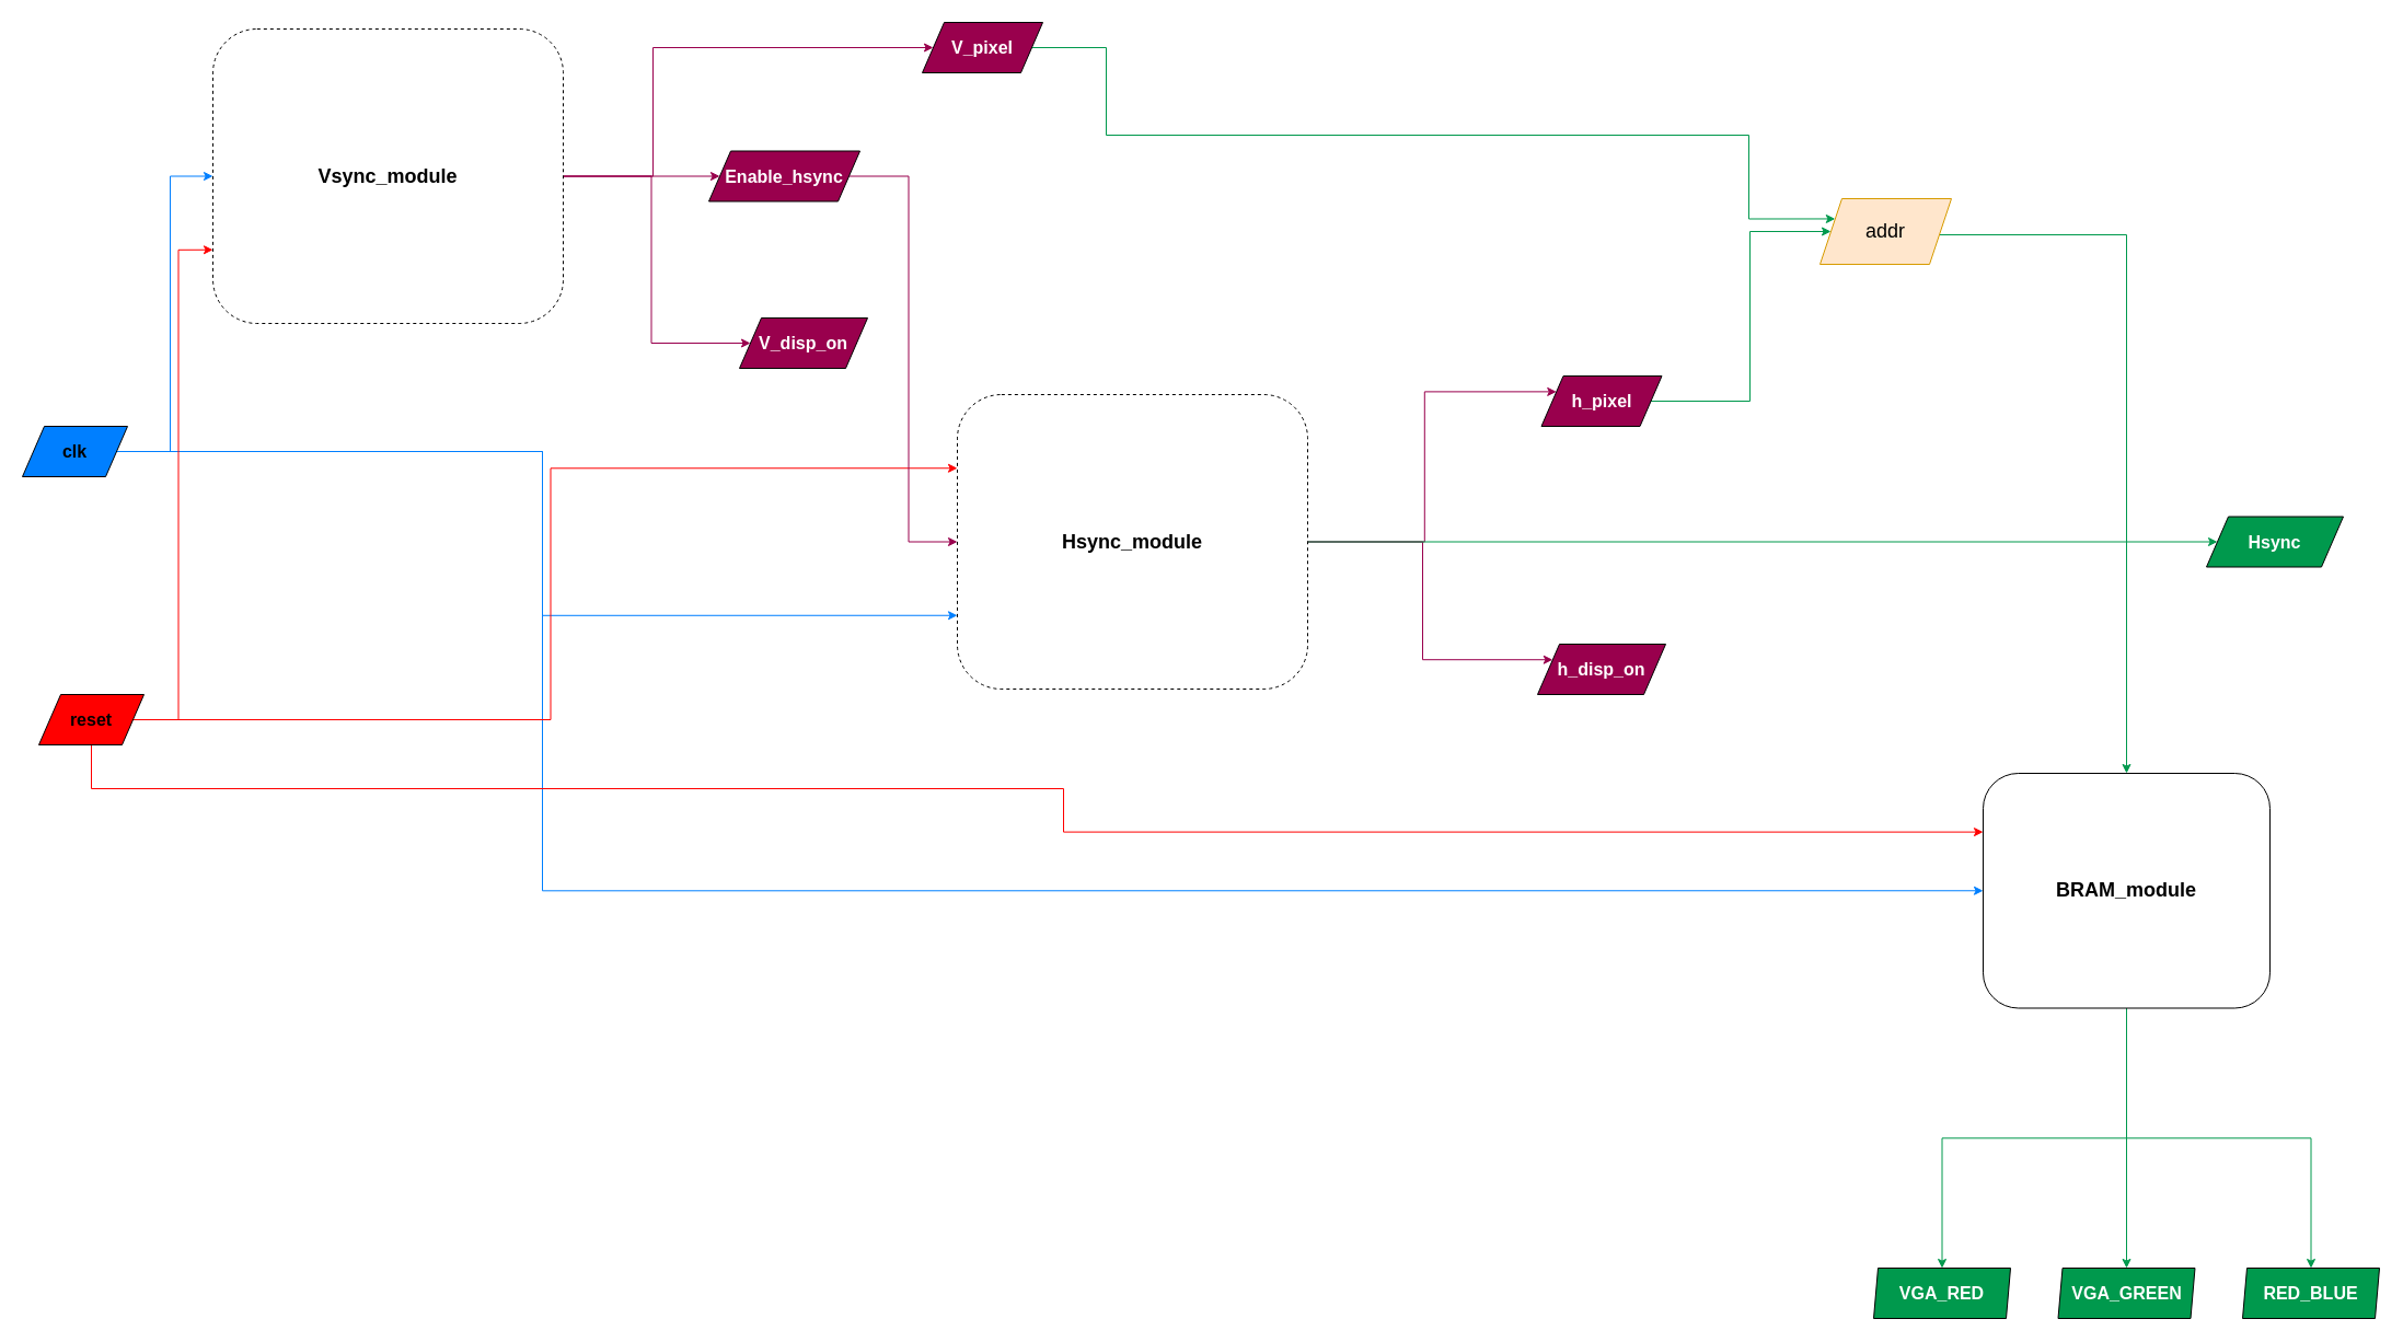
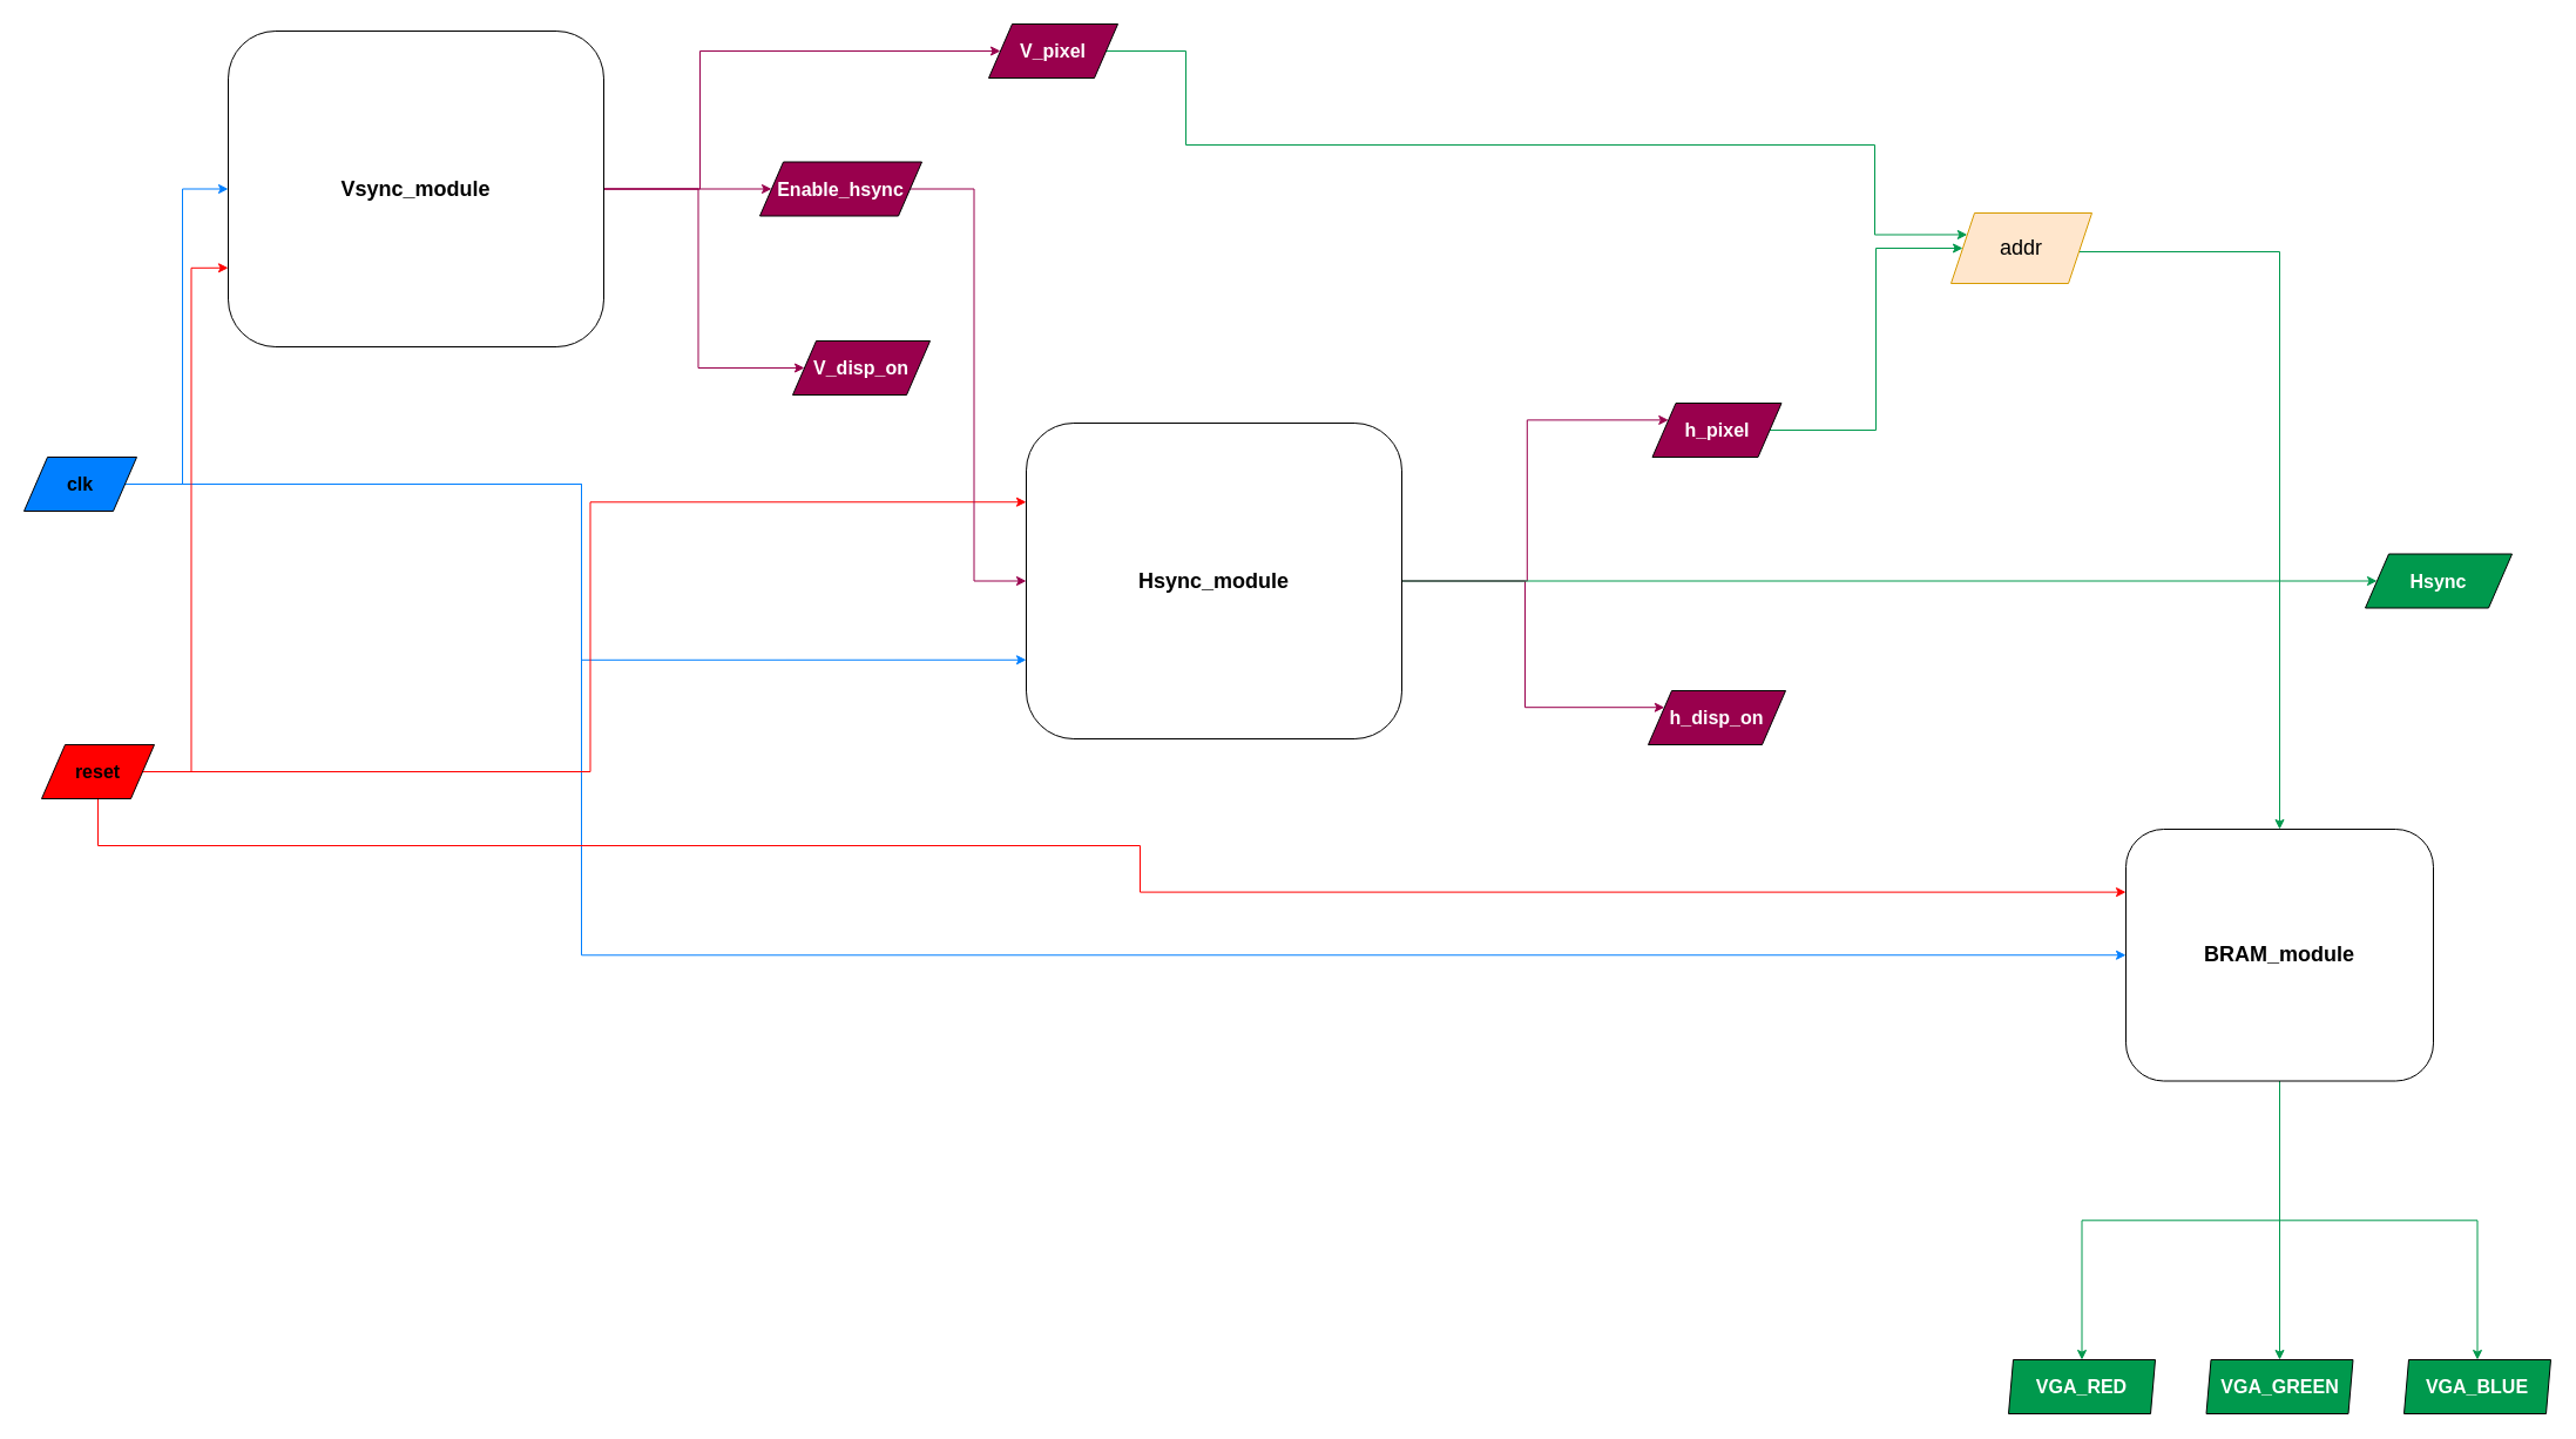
- <mxCell id="18" value="&lt;font style=&quot;font-size: 18px;&quot;&gt;&lt;b&gt;Vsync_module&lt;/b&gt;&lt;/font&gt;" style="rounded=1;whiteSpace=wrap;html=1;dashed=1;" vertex="1" parent="1"><mxGeometry x="194" y="26" width="320" height="269" as="geometry" /></mxCell>
+ <mxCell id="18" value="&lt;font style=&quot;font-size: 18px;&quot;&gt;&lt;b&gt;Vsync_module&lt;/b&gt;&lt;/font&gt;" style="rounded=1;whiteSpace=wrap;html=1;" vertex="1" parent="1"><mxGeometry x="194" y="26" width="320" height="269" as="geometry" /></mxCell>
- <mxCell id="22" value="&lt;font style=&quot;font-size: 18px;&quot;&gt;&lt;b&gt;Hsync_module&lt;/b&gt;&lt;/font&gt;" style="rounded=1;whiteSpace=wrap;html=1;dashed=1;" vertex="1" parent="1"><mxGeometry x="874" y="360" width="320" height="269" as="geometry" /></mxCell>
+ <mxCell id="22" value="&lt;font style=&quot;font-size: 18px;&quot;&gt;&lt;b&gt;Hsync_module&lt;/b&gt;&lt;/font&gt;" style="rounded=1;whiteSpace=wrap;html=1;" vertex="1" parent="1"><mxGeometry x="874" y="360" width="320" height="269" as="geometry" /></mxCell>
- <mxCell id="34" value="&lt;b&gt;&lt;font color=&quot;#ffffff&quot;&gt;RED_BLUE&lt;/font&gt;&lt;/b&gt;" style="shape=parallelogram;perimeter=parallelogramPerimeter;whiteSpace=wrap;html=1;fixedSize=1;fontSize=16;fillColor=#00994D;size=4;" vertex="1" parent="1"><mxGeometry x="2048" y="1158" width="125" height="46" as="geometry" /></mxCell>
+ <mxCell id="34" value="&lt;b&gt;&lt;font color=&quot;#ffffff&quot;&gt;VGA_BLUE&lt;/font&gt;&lt;/b&gt;" style="shape=parallelogram;perimeter=parallelogramPerimeter;whiteSpace=wrap;html=1;fixedSize=1;fontSize=16;fillColor=#00994D;size=4;" vertex="1" parent="1"><mxGeometry x="2048" y="1158" width="125" height="46" as="geometry" /></mxCell>
